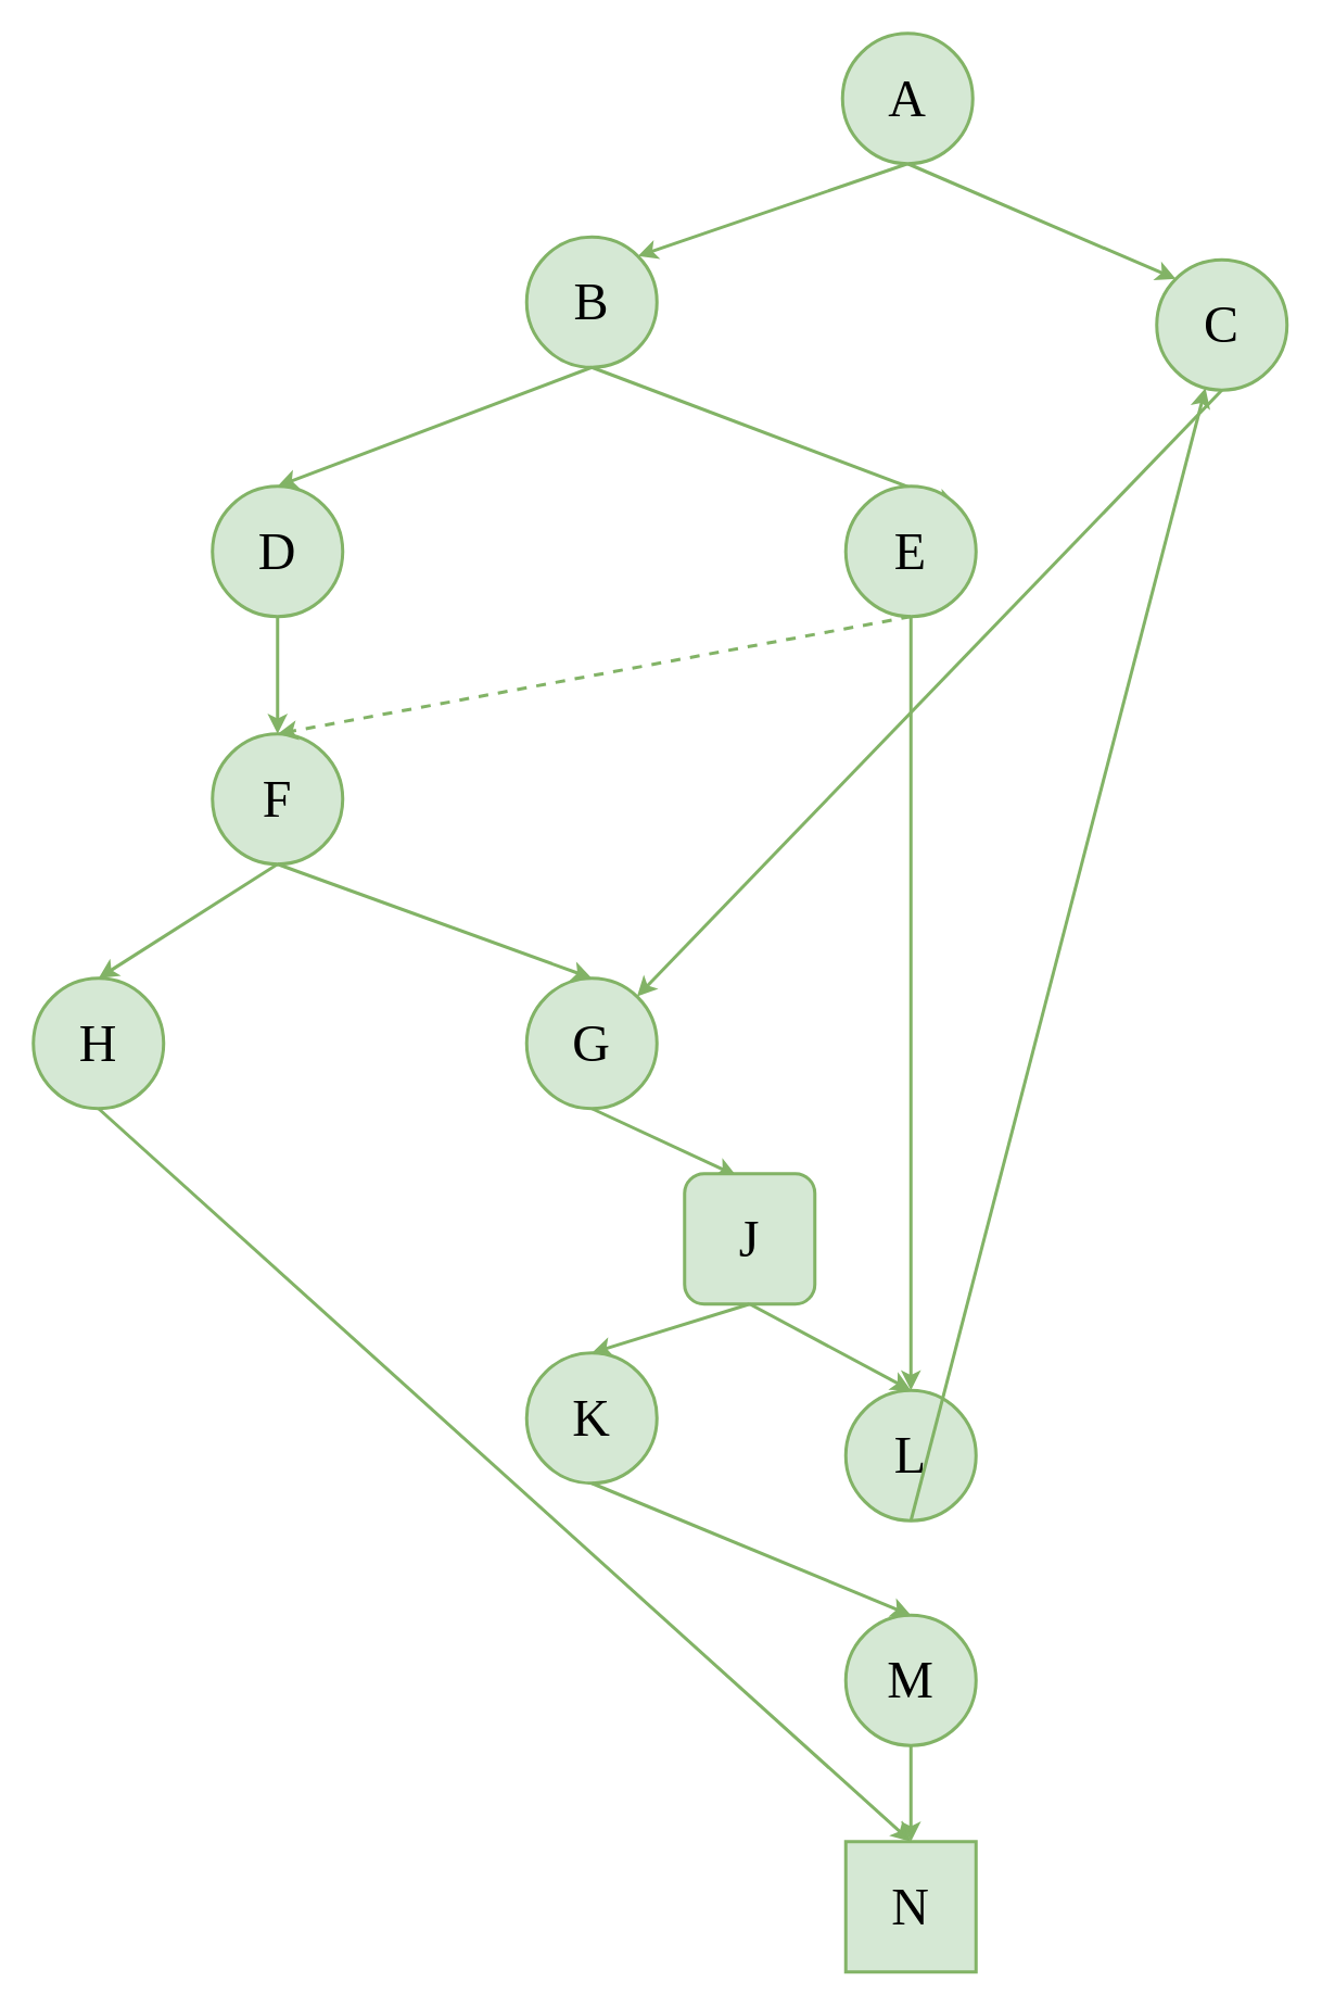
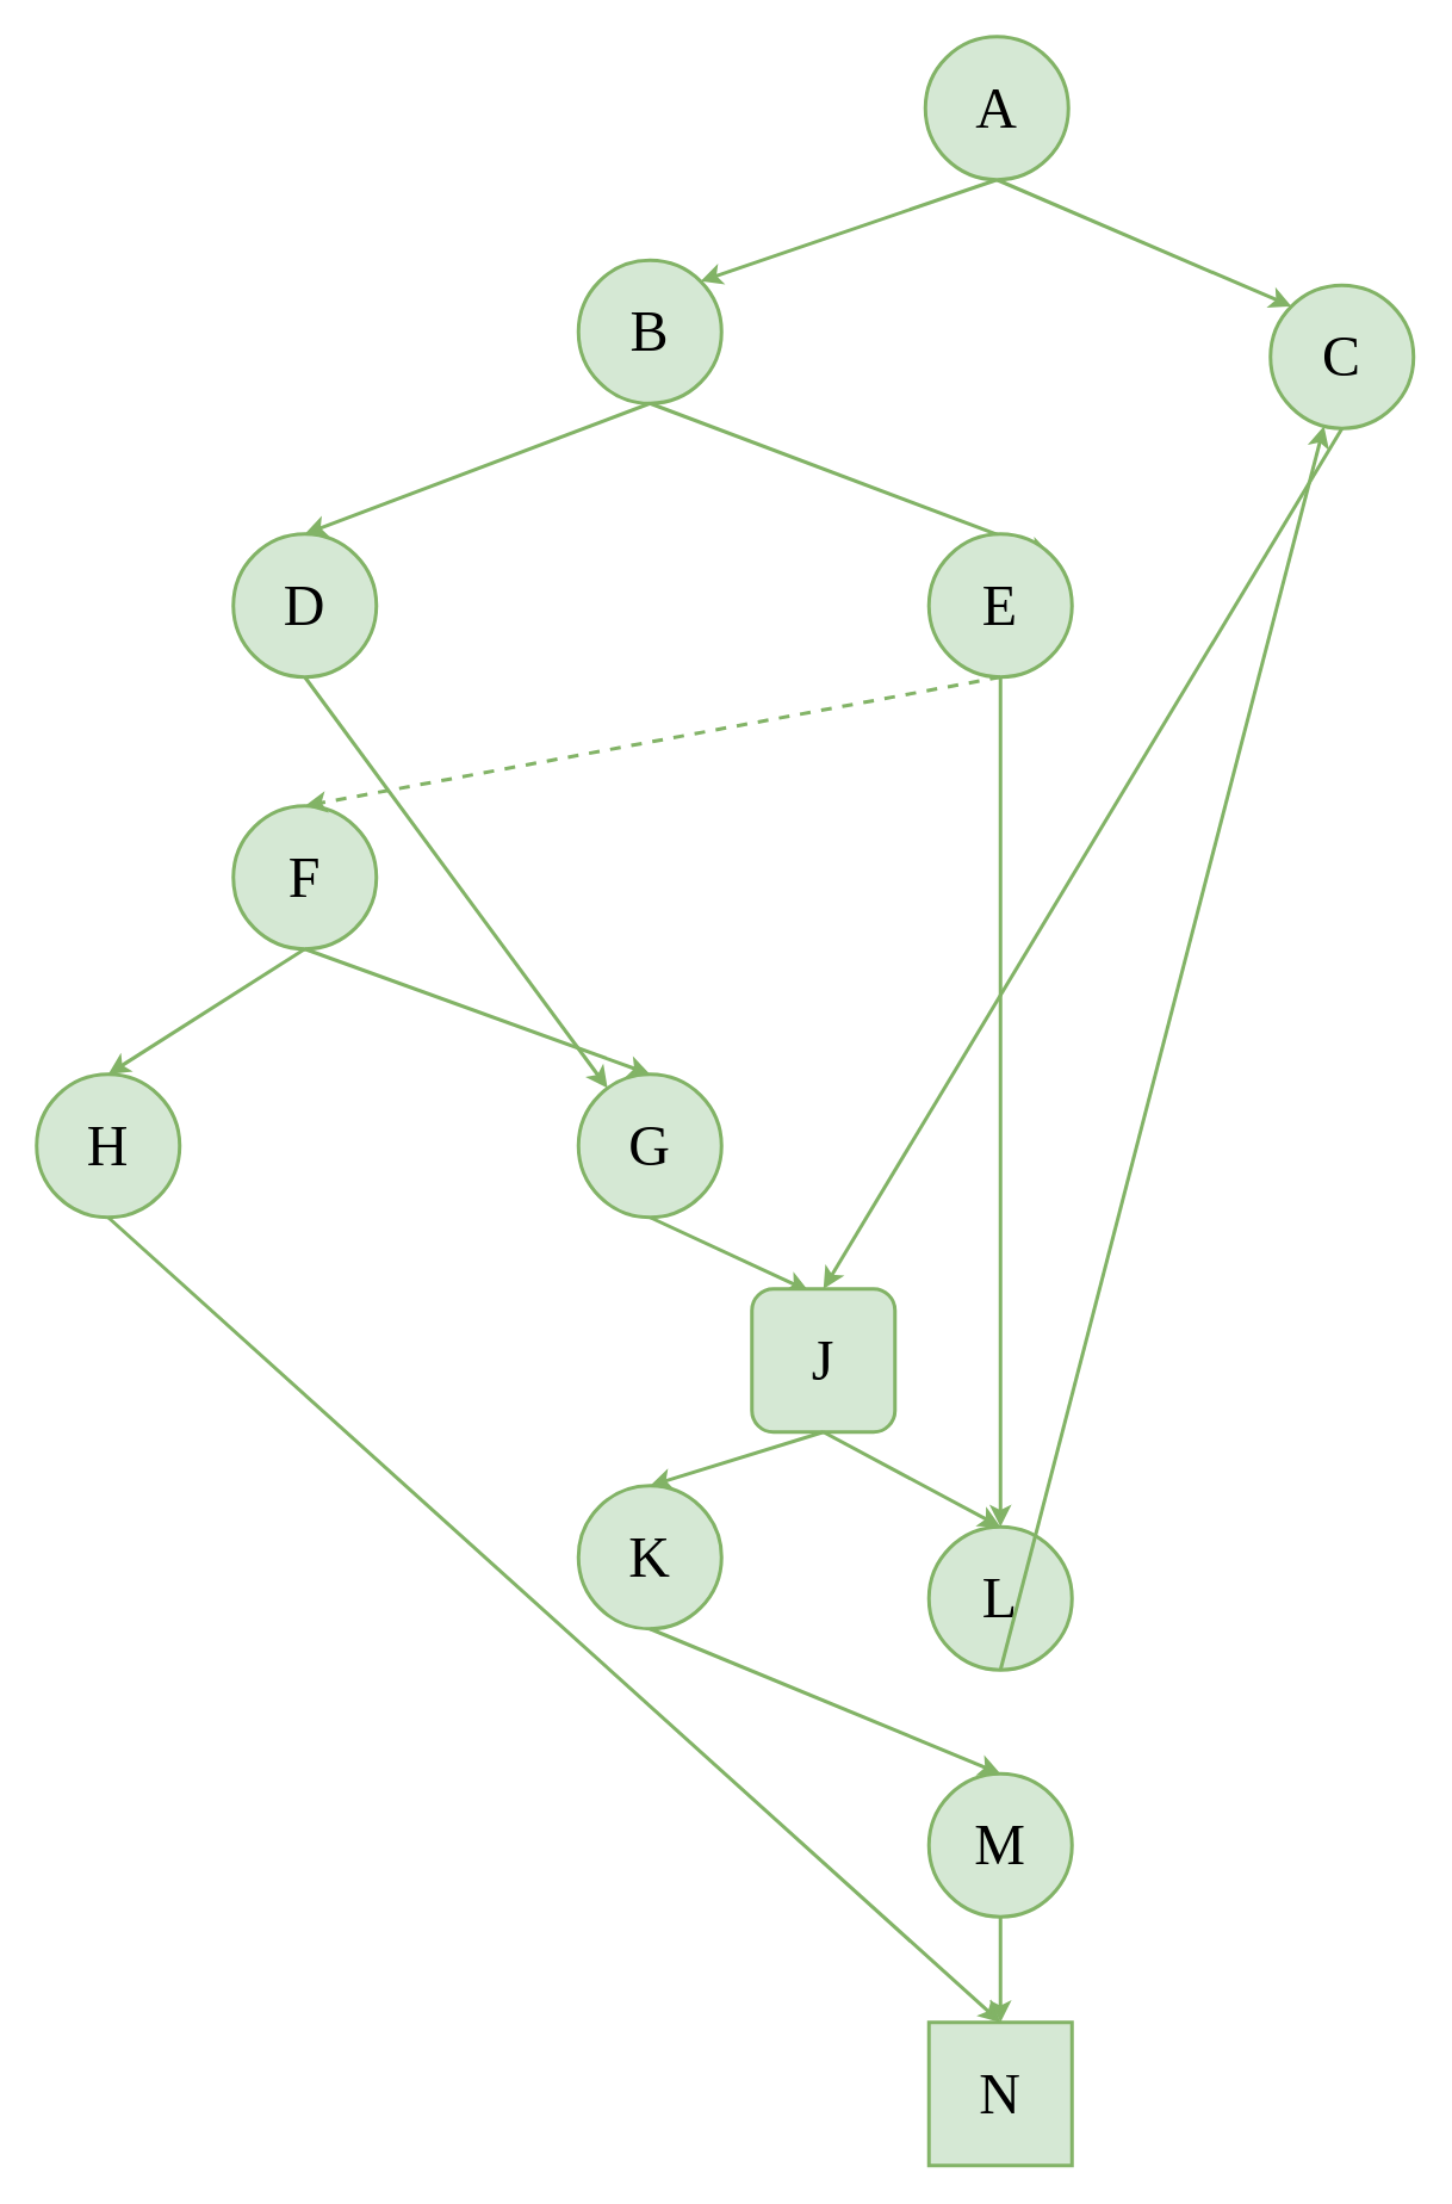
- <mxCell id="6" style="edgeStyle=none;rounded=0;orthogonalLoop=1;jettySize=auto;html=1;exitX=0.5;exitY=1;exitDx=0;exitDy=0;labelBackgroundColor=none;strokeColor=#82b366;fontColor=default;strokeWidth=2;fillColor=#d5e8d4;entryX=0.5;entryY=0;entryDx=0;entryDy=0;" parent="1" source="19" target="10" edge="1"><mxGeometry relative="1" as="geometry" /></mxCell>
+ <mxCell id="6" style="edgeStyle=none;rounded=0;orthogonalLoop=1;jettySize=auto;html=1;exitX=0.5;exitY=1;exitDx=0;exitDy=0;labelBackgroundColor=none;strokeColor=#82b366;fontColor=default;strokeWidth=2;fillColor=#d5e8d4;" parent="1" source="19" target="18" edge="1"><mxGeometry relative="1" as="geometry" /></mxCell>
- <mxCell id="8" style="edgeStyle=none;rounded=0;orthogonalLoop=1;jettySize=auto;html=1;exitX=0.5;exitY=1;exitDx=0;exitDy=0;labelBackgroundColor=none;strokeColor=#82b366;fontColor=default;strokeWidth=2;fillColor=#d5e8d4;" parent="1" source="9" target="18" edge="1"><mxGeometry relative="1" as="geometry" /></mxCell>
+ <mxCell id="8" style="edgeStyle=none;rounded=0;orthogonalLoop=1;jettySize=auto;html=1;exitX=0.5;exitY=1;exitDx=0;exitDy=0;labelBackgroundColor=none;strokeColor=#82b366;fontColor=default;strokeWidth=2;entryX=0.5;entryY=0;entryDx=0;entryDy=0;fillColor=#d5e8d4;" parent="1" source="9" target="15" edge="1"><mxGeometry relative="1" as="geometry" /></mxCell>
